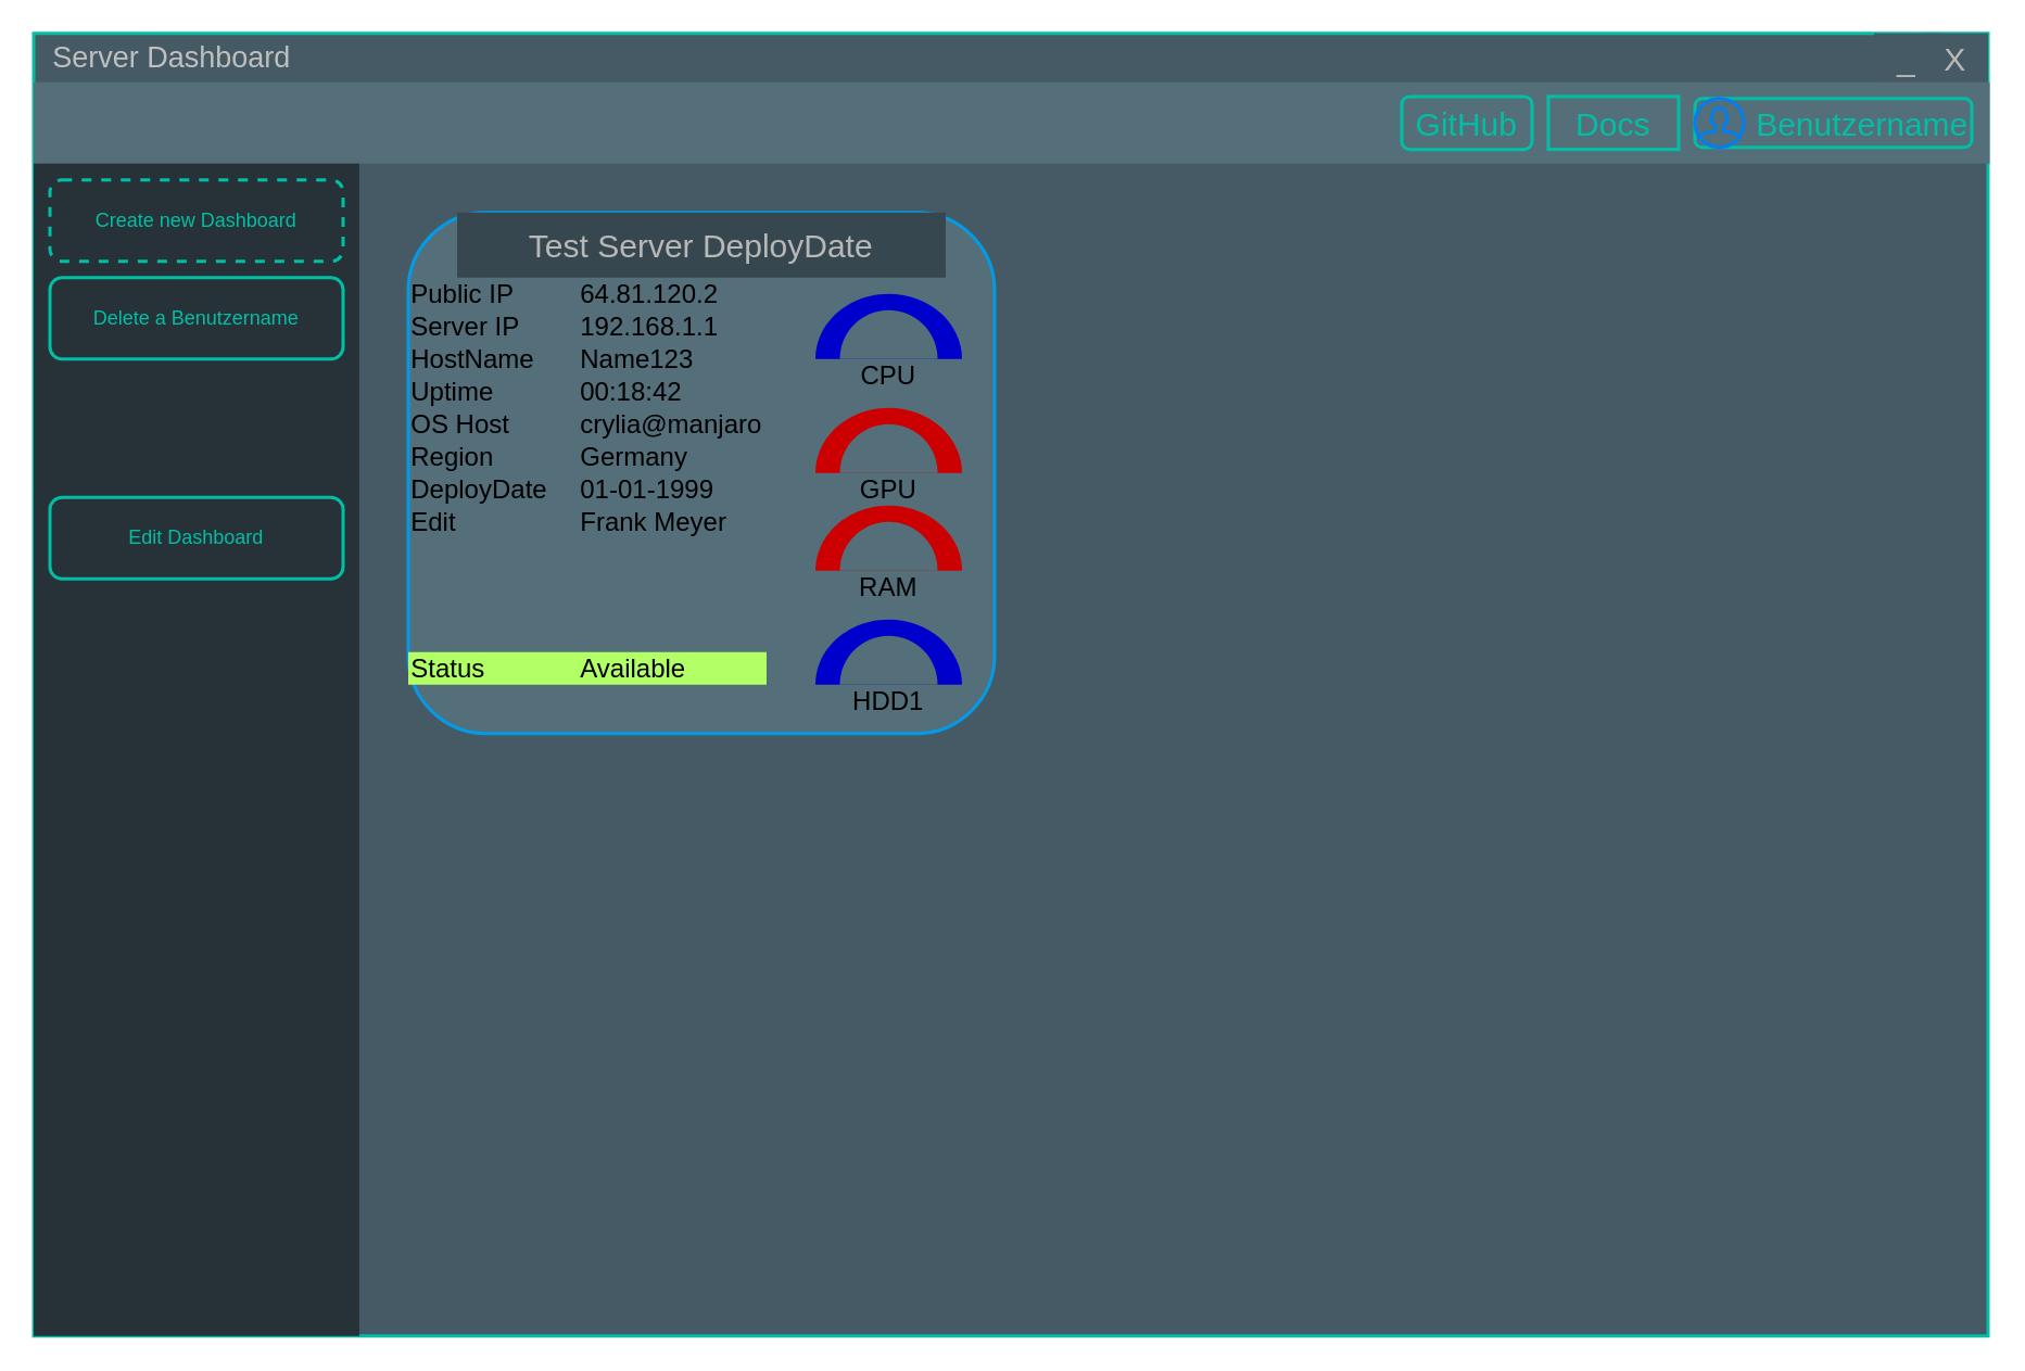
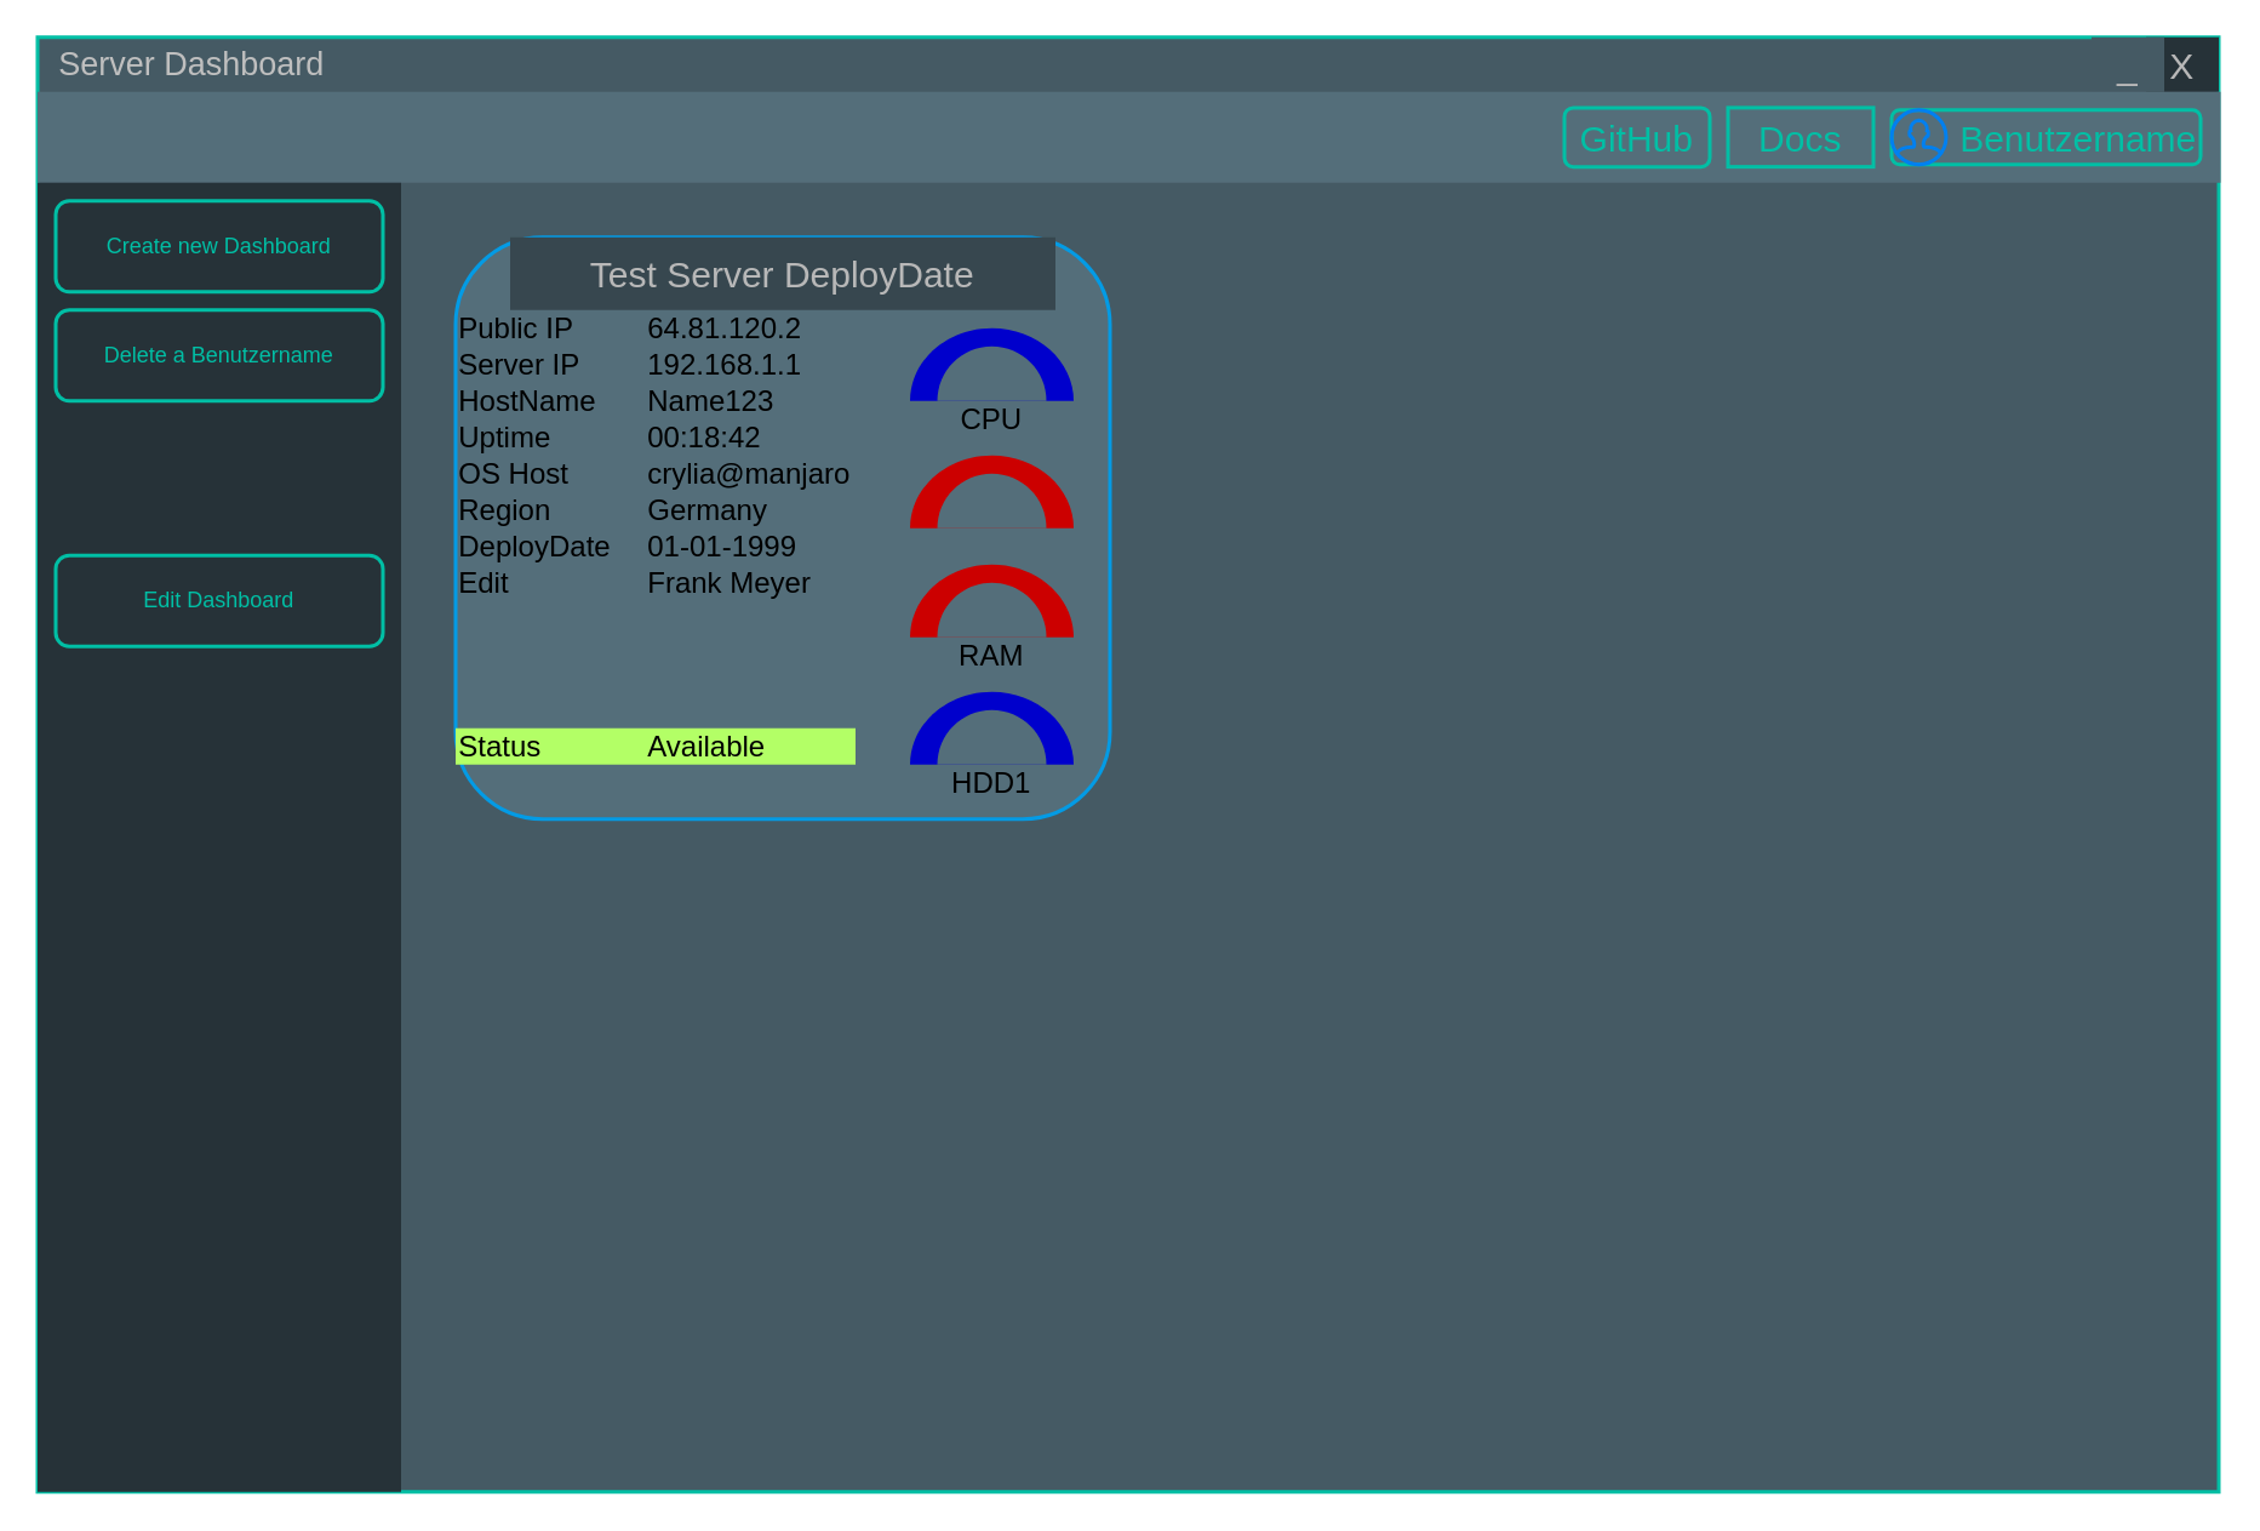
- <mxCell id="4" value="&lt;font color=&quot;#b8b8b8&quot; style=&quot;font-size: 20px&quot;&gt;X&lt;/font&gt;" style="rounded=0;whiteSpace=wrap;html=1;fillColor=#455A64;strokeWidth=1;perimeterSpacing=0;strokeColor=none;" parent="1" vertex="1"><mxGeometry x="1180" y="20" width="40" height="30" as="geometry" /></mxCell>
+ <mxCell id="4" value="&lt;font color=&quot;#b8b8b8&quot; style=&quot;font-size: 20px&quot;&gt;X&lt;/font&gt;" style="rounded=0;whiteSpace=wrap;html=1;fillColor=#263238;strokeWidth=1;perimeterSpacing=0;strokeColor=none;" parent="1" vertex="1"><mxGeometry x="1180" y="20" width="40" height="30" as="geometry" /></mxCell>
- <mxCell id="8" value="&lt;font color=&quot;#00bfa5&quot;&gt;Create new Dashboard&lt;/font&gt;" style="rounded=1;whiteSpace=wrap;html=1;strokeWidth=2;fillColor=#263238;strokeColor=#00BFA5;dashed=1;" parent="1" vertex="1"><mxGeometry x="30" y="110" width="180" height="50" as="geometry" /></mxCell>
+ <mxCell id="8" value="&lt;font color=&quot;#00bfa5&quot;&gt;Create new Dashboard&lt;/font&gt;" style="rounded=1;whiteSpace=wrap;html=1;strokeWidth=2;fillColor=#263238;strokeColor=#00BFA5;" parent="1" vertex="1"><mxGeometry x="30" y="110" width="180" height="50" as="geometry" /></mxCell>
- <mxCell id="32" value="GPU" style="text;html=1;strokeColor=none;fillColor=none;align=center;verticalAlign=middle;whiteSpace=wrap;rounded=0;fontSize=16;" vertex="1" parent="1"><mxGeometry x="500" y="290" width="90" height="20" as="geometry" /></mxCell>
